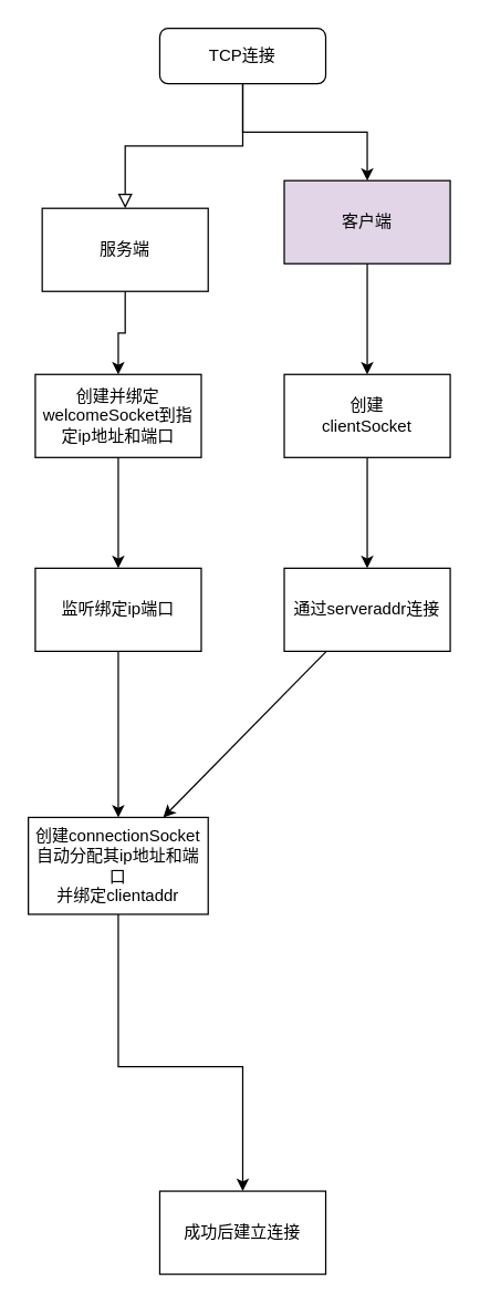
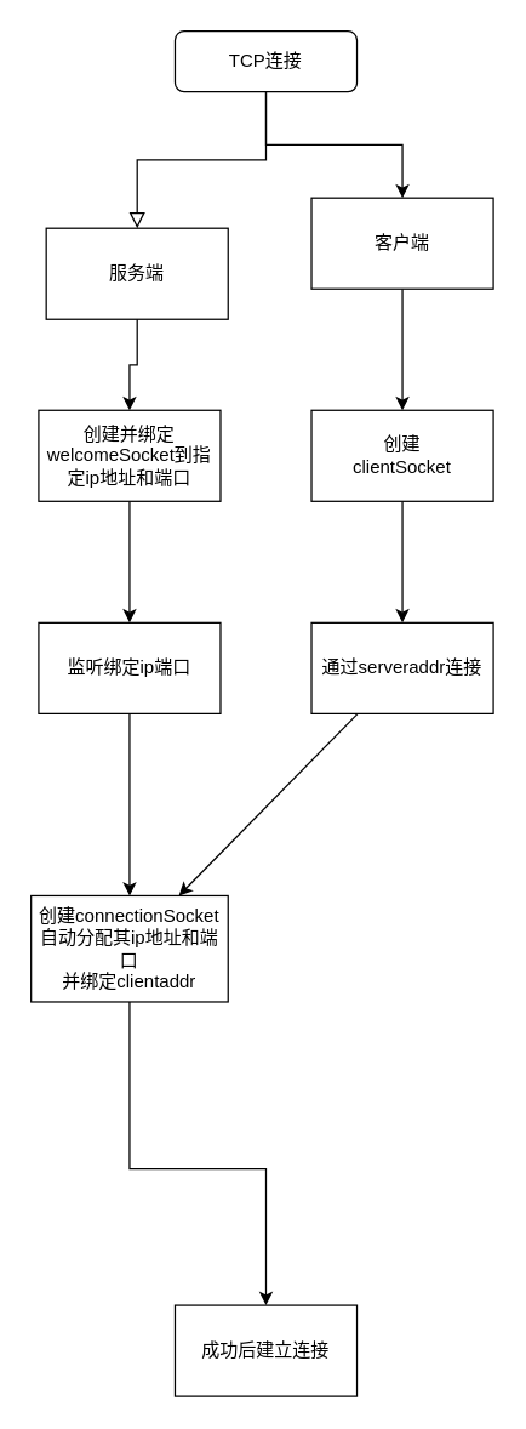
- <mxCell id="8" value="客户端" style="rounded=0;whiteSpace=wrap;html=1;fillColor=#e1d5e7;" vertex="1" parent="1"><mxGeometry x="205" y="130" width="120" height="60" as="geometry" /></mxCell>
+ <mxCell id="8" value="客户端" style="rounded=0;whiteSpace=wrap;html=1;" vertex="1" parent="1"><mxGeometry x="205" y="130" width="120" height="60" as="geometry" /></mxCell>
